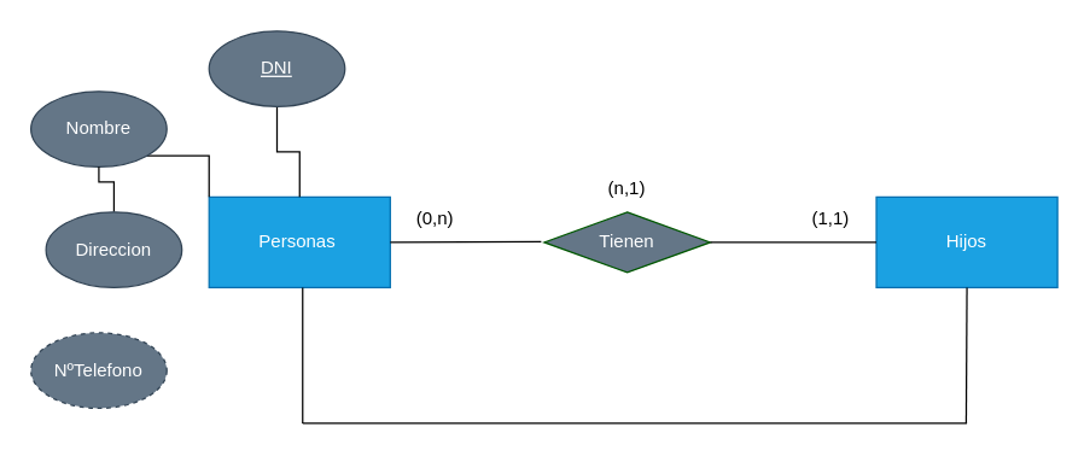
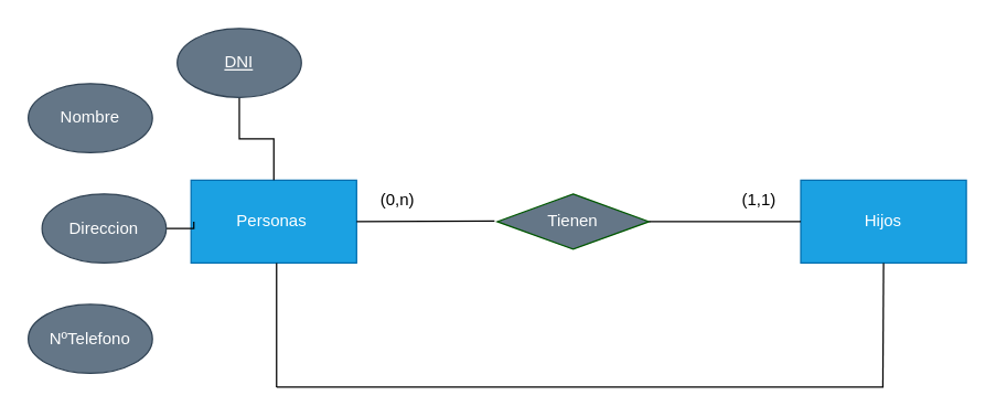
- <mxCell id="14" value="&lt;u&gt;DNI&lt;/u&gt;" style="ellipse;whiteSpace=wrap;html=1;fillColor=#647687;fontColor=#ffffff;strokeColor=#314354;" parent="1" vertex="1"><mxGeometry x="138" y="20" width="90" height="50" as="geometry" /></mxCell>
+ <mxCell id="14" value="&lt;u&gt;DNI&lt;/u&gt;" style="ellipse;whiteSpace=wrap;html=1;fillColor=#647687;fontColor=#ffffff;strokeColor=#314354;" parent="1" vertex="1"><mxGeometry x="128" y="20" width="90" height="50" as="geometry" /></mxCell>
- <mxCell id="15" style="edgeStyle=orthogonalEdgeStyle;rounded=0;orthogonalLoop=1;jettySize=auto;html=1;exitX=1;exitY=1;exitDx=0;exitDy=0;entryX=0;entryY=0;entryDx=0;entryDy=0;endArrow=none;endFill=0;" parent="1" source="16" target="3" edge="1"><mxGeometry relative="1" as="geometry" /></mxCell>
- <mxCell id="17" value="" style="edgeStyle=orthogonalEdgeStyle;rounded=0;orthogonalLoop=1;jettySize=auto;html=1;endArrow=none;endFill=0;" parent="1" source="18" target="16" edge="1"><mxGeometry relative="1" as="geometry" /></mxCell>
+ <mxCell id="17" value="" style="edgeStyle=orthogonalEdgeStyle;rounded=0;orthogonalLoop=1;jettySize=auto;html=1;endArrow=none;endFill=0;" parent="1" source="18" target="3" edge="1"><mxGeometry relative="1" as="geometry" /></mxCell>
- <mxCell id="12" value="(n,1)" style="text;html=1;align=center;verticalAlign=middle;whiteSpace=wrap;rounded=0;" parent="1" vertex="1"><mxGeometry x="385" y="110" width="60" height="30" as="geometry" /></mxCell>
- <mxCell id="19" value="NºTelefono" style="ellipse;whiteSpace=wrap;html=1;fillColor=#647687;fontColor=#ffffff;strokeColor=#314354;dashed=1;" parent="1" vertex="1"><mxGeometry x="20" y="220" width="90" height="50" as="geometry" /></mxCell>
+ <mxCell id="19" value="NºTelefono" style="ellipse;whiteSpace=wrap;html=1;fillColor=#647687;fontColor=#ffffff;strokeColor=#314354;" parent="1" vertex="1"><mxGeometry x="20" y="220" width="90" height="50" as="geometry" /></mxCell>
